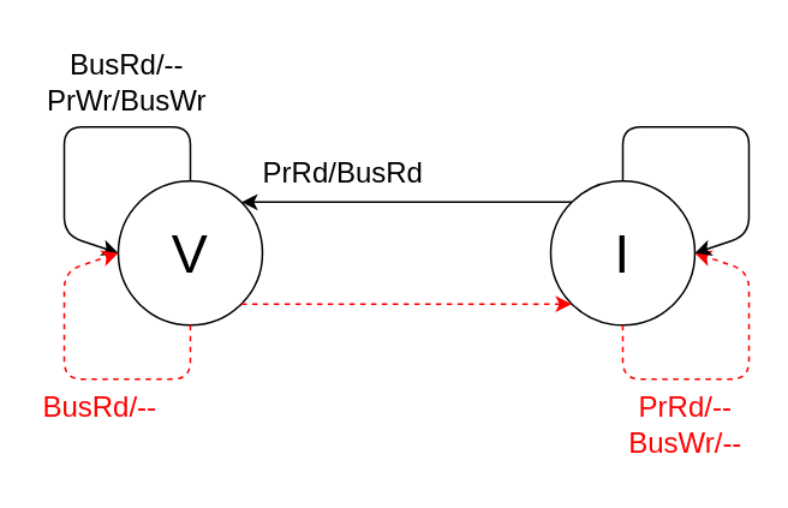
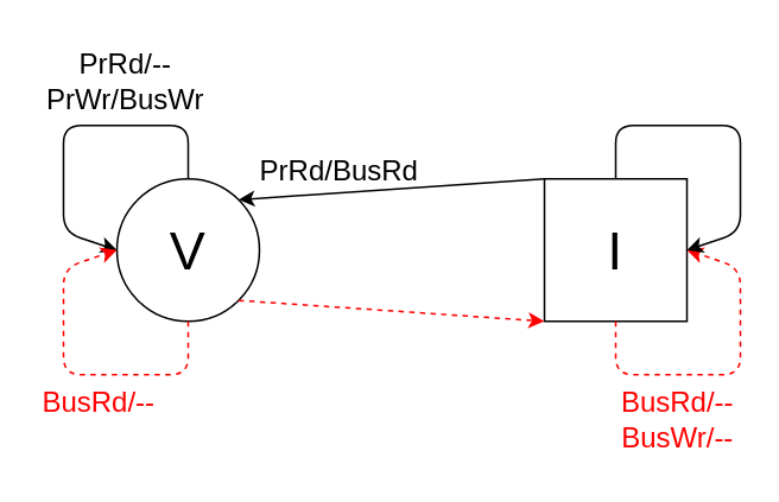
- <mxCell id="8" value="&lt;span style=&quot;font-size: 16px&quot;&gt;BusRd/--&lt;br&gt;PrWr/BusWr&lt;br&gt;&lt;/span&gt;" style="text;html=1;strokeColor=none;fillColor=none;align=center;verticalAlign=middle;whiteSpace=wrap;rounded=0;" parent="1" vertex="1"><mxGeometry x="25" y="20" width="90" height="50" as="geometry" /></mxCell>
+ <mxCell id="8" value="&lt;span style=&quot;font-size: 16px&quot;&gt;PrRd/--&lt;br&gt;PrWr/BusWr&lt;br&gt;&lt;/span&gt;" style="text;html=1;strokeColor=none;fillColor=none;align=center;verticalAlign=middle;whiteSpace=wrap;rounded=0;" parent="1" vertex="1"><mxGeometry x="25" y="20" width="90" height="50" as="geometry" /></mxCell>
- <mxCell id="3" value="&lt;font style=&quot;font-size: 30px&quot;&gt;I&lt;/font&gt;" style="ellipse;whiteSpace=wrap;html=1;aspect=fixed;" parent="1" vertex="1"><mxGeometry x="305" y="100" width="80" height="80" as="geometry" /></mxCell>
+ <mxCell id="3" value="&lt;font style=&quot;font-size: 30px&quot;&gt;I&lt;/font&gt;" style="whiteSpace=wrap;html=1;aspect=fixed;rounded=0;" parent="1" vertex="1"><mxGeometry x="305" y="100" width="80" height="80" as="geometry" /></mxCell>
- <mxCell id="13" value="&lt;span style=&quot;font-size: 16px&quot;&gt;PrRd/--&lt;br&gt;BusWr/--&lt;br&gt;&lt;/span&gt;" style="text;html=1;strokeColor=none;fillColor=none;align=center;verticalAlign=middle;whiteSpace=wrap;rounded=0;fontColor=#FF0000;" parent="1" vertex="1"><mxGeometry x="345" y="210" width="70" height="50" as="geometry" /></mxCell>
+ <mxCell id="13" value="&lt;span style=&quot;font-size: 16px&quot;&gt;BusRd/--&lt;br&gt;BusWr/--&lt;br&gt;&lt;/span&gt;" style="text;html=1;strokeColor=none;fillColor=none;align=center;verticalAlign=middle;whiteSpace=wrap;rounded=0;fontColor=#FF0000;" parent="1" vertex="1"><mxGeometry x="345" y="210" width="70" height="50" as="geometry" /></mxCell>
